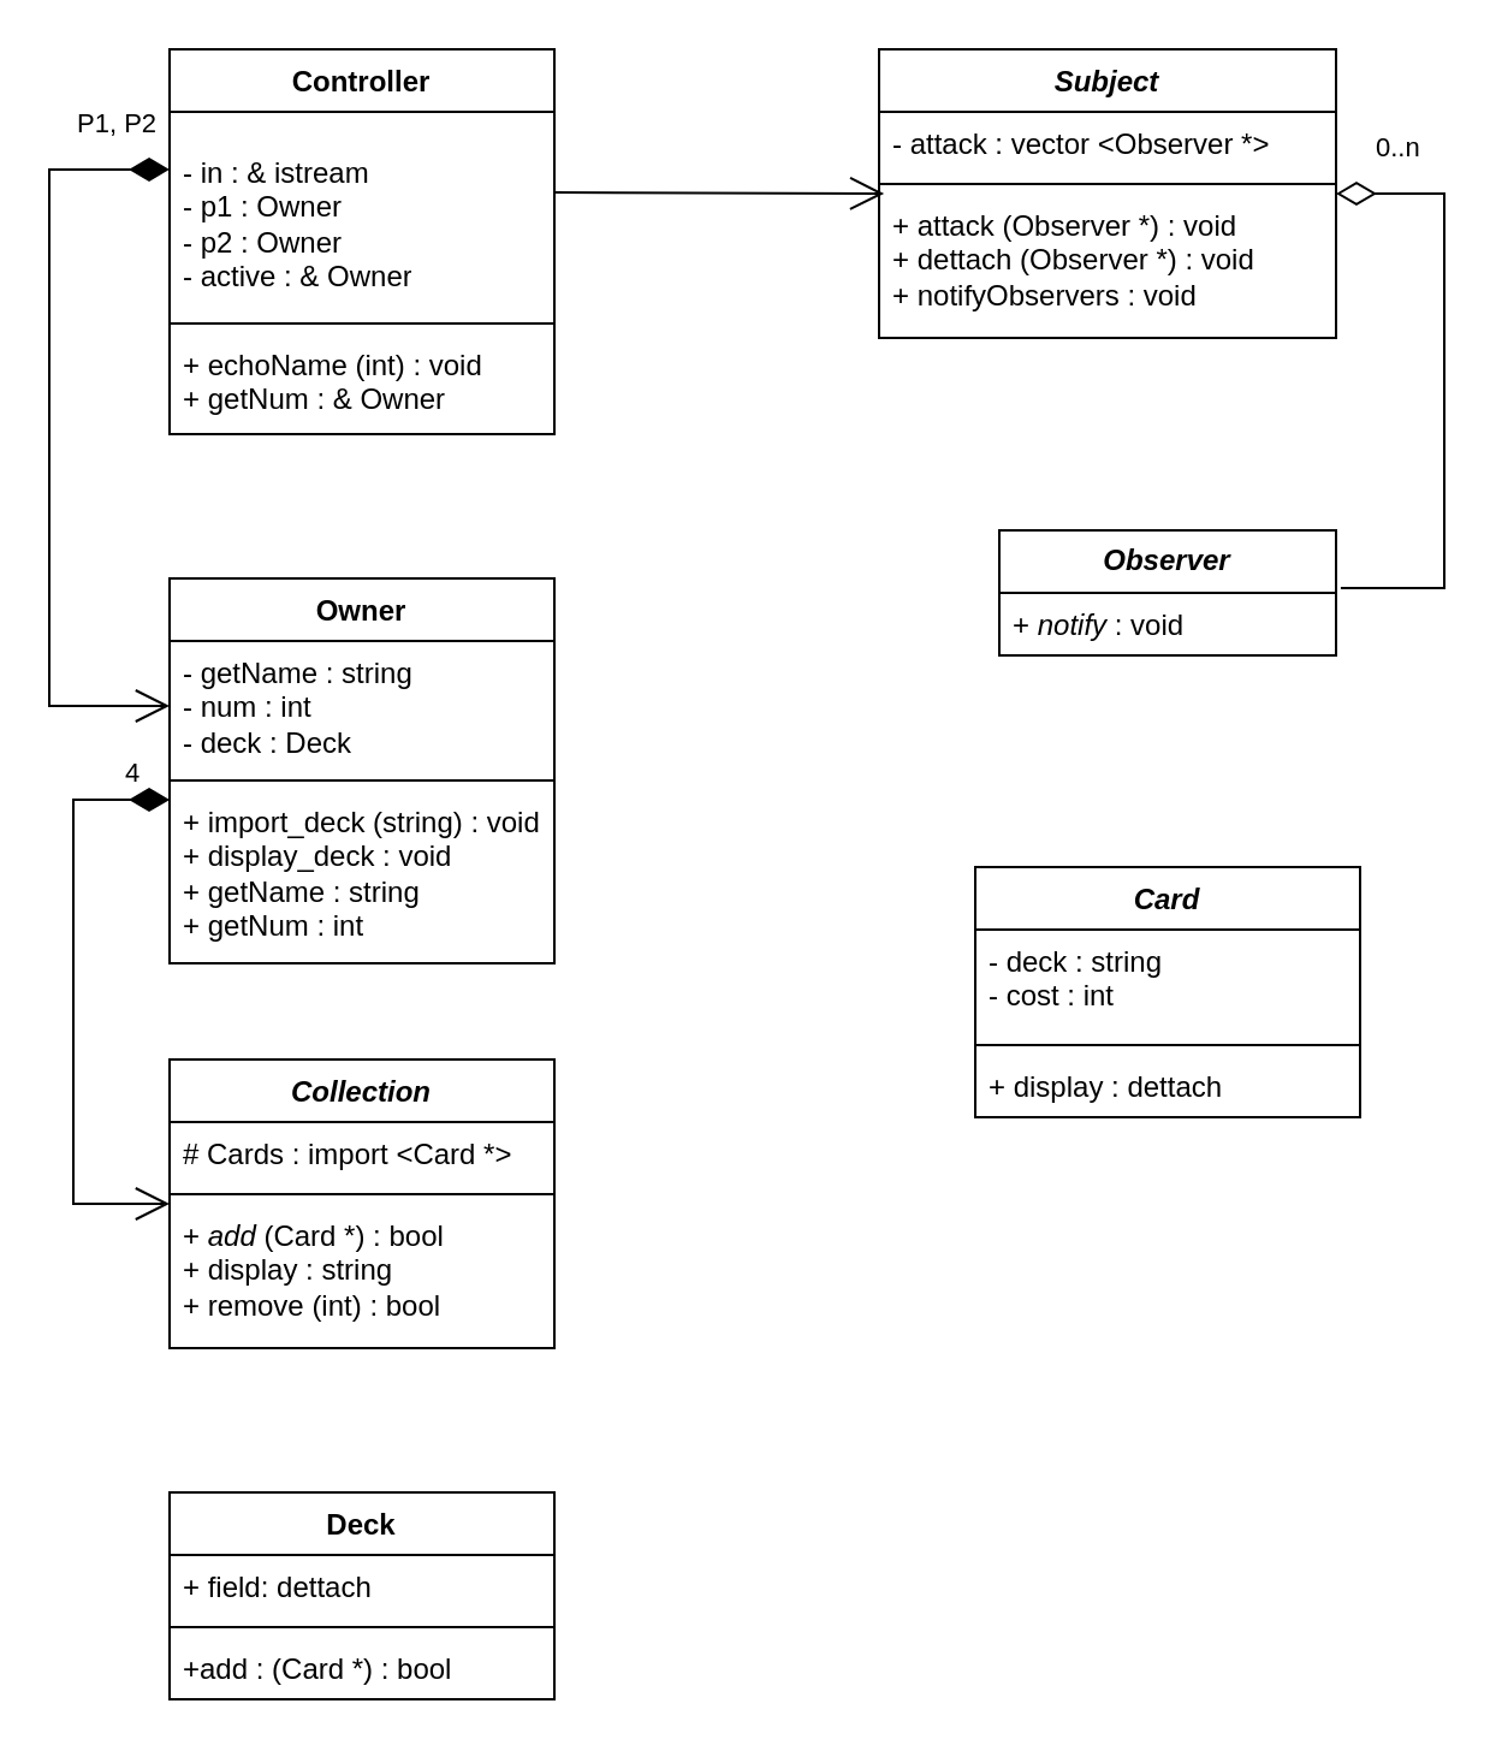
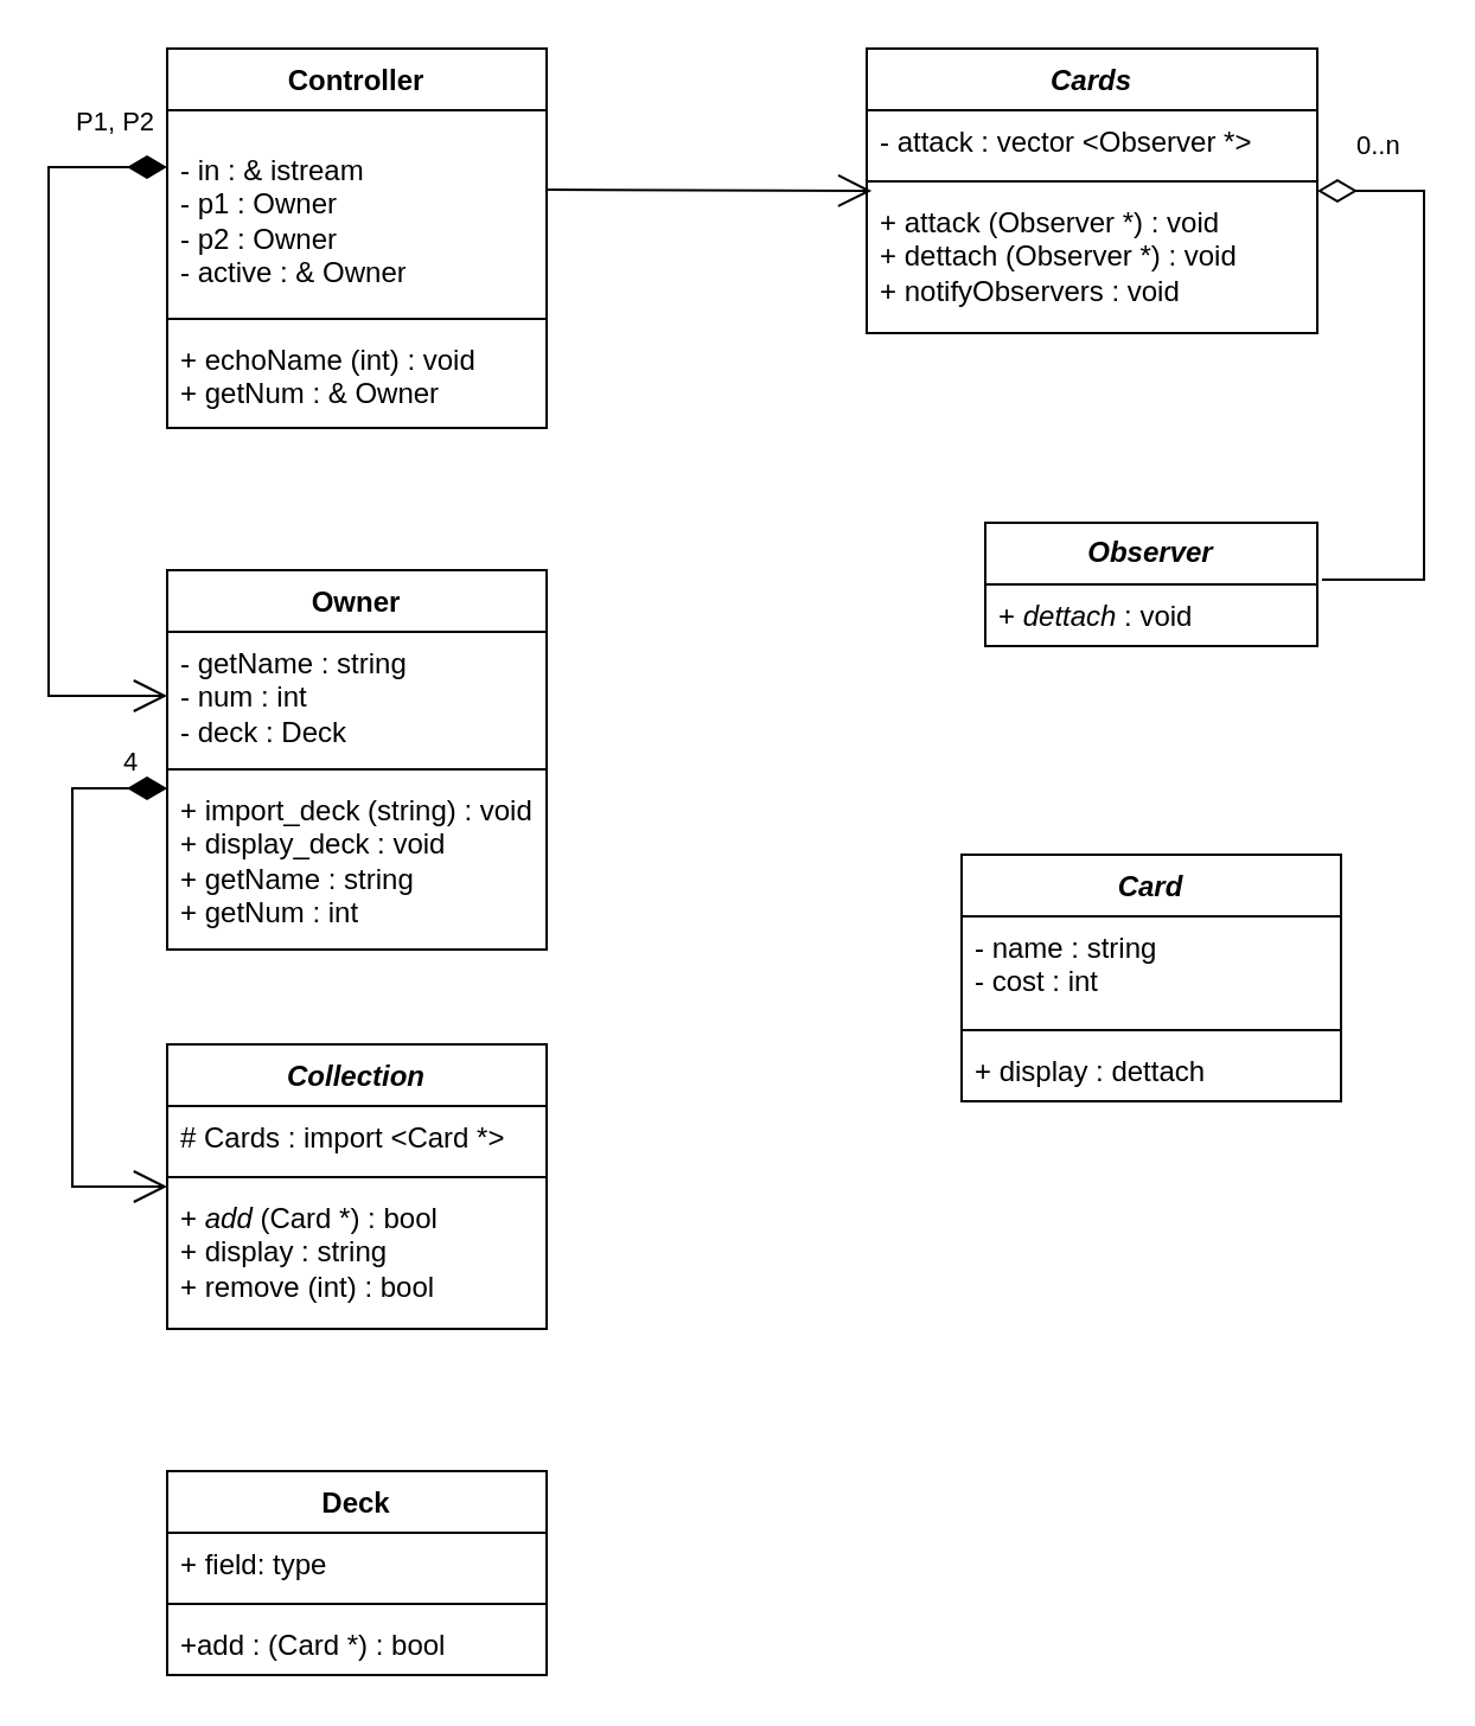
- <mxCell id="11" value="&lt;i&gt;Subject&lt;/i&gt;" style="swimlane;fontStyle=1;align=center;verticalAlign=top;childLayout=stackLayout;horizontal=1;startSize=26;horizontalStack=0;resizeParent=1;resizeParentMax=0;resizeLast=0;collapsible=1;marginBottom=0;whiteSpace=wrap;html=1;" vertex="1" parent="1"><mxGeometry x="365" y="20" width="190" height="120" as="geometry" /></mxCell>
+ <mxCell id="11" value="&lt;i&gt;Cards&lt;/i&gt;" style="swimlane;fontStyle=1;align=center;verticalAlign=top;childLayout=stackLayout;horizontal=1;startSize=26;horizontalStack=0;resizeParent=1;resizeParentMax=0;resizeLast=0;collapsible=1;marginBottom=0;whiteSpace=wrap;html=1;" vertex="1" parent="1"><mxGeometry x="365" y="20" width="190" height="120" as="geometry" /></mxCell>
- <mxCell id="26" value="+ &lt;i&gt;notify&lt;/i&gt; : void" style="text;strokeColor=none;fillColor=none;align=left;verticalAlign=top;spacingLeft=4;spacingRight=4;overflow=hidden;rotatable=0;points=[[0,0.5],[1,0.5]];portConstraint=eastwest;whiteSpace=wrap;html=1;" vertex="1" parent="25"><mxGeometry y="26" width="140" height="26" as="geometry" /></mxCell>
+ <mxCell id="26" value="+ &lt;i&gt;dettach&lt;/i&gt; : void" style="text;strokeColor=none;fillColor=none;align=left;verticalAlign=top;spacingLeft=4;spacingRight=4;overflow=hidden;rotatable=0;points=[[0,0.5],[1,0.5]];portConstraint=eastwest;whiteSpace=wrap;html=1;" vertex="1" parent="25"><mxGeometry y="26" width="140" height="26" as="geometry" /></mxCell>
- <mxCell id="29" value="&lt;div&gt;- deck : string&lt;/div&gt;&lt;div&gt;- cost : int&lt;br&gt;&lt;/div&gt;" style="text;strokeColor=none;fillColor=none;align=left;verticalAlign=top;spacingLeft=4;spacingRight=4;overflow=hidden;rotatable=0;points=[[0,0.5],[1,0.5]];portConstraint=eastwest;whiteSpace=wrap;html=1;" vertex="1" parent="28"><mxGeometry y="26" width="160" height="44" as="geometry" /></mxCell>
+ <mxCell id="29" value="&lt;div&gt;- name : string&lt;/div&gt;&lt;div&gt;- cost : int&lt;br&gt;&lt;/div&gt;" style="text;strokeColor=none;fillColor=none;align=left;verticalAlign=top;spacingLeft=4;spacingRight=4;overflow=hidden;rotatable=0;points=[[0,0.5],[1,0.5]];portConstraint=eastwest;whiteSpace=wrap;html=1;" vertex="1" parent="28"><mxGeometry y="26" width="160" height="44" as="geometry" /></mxCell>
- <mxCell id="22" value="+ field: dettach" style="text;strokeColor=none;fillColor=none;align=left;verticalAlign=top;spacingLeft=4;spacingRight=4;overflow=hidden;rotatable=0;points=[[0,0.5],[1,0.5]];portConstraint=eastwest;whiteSpace=wrap;html=1;" vertex="1" parent="21"><mxGeometry y="26" width="160" height="26" as="geometry" /></mxCell>
+ <mxCell id="22" value="+ field: type" style="text;strokeColor=none;fillColor=none;align=left;verticalAlign=top;spacingLeft=4;spacingRight=4;overflow=hidden;rotatable=0;points=[[0,0.5],[1,0.5]];portConstraint=eastwest;whiteSpace=wrap;html=1;" vertex="1" parent="21"><mxGeometry y="26" width="160" height="26" as="geometry" /></mxCell>
